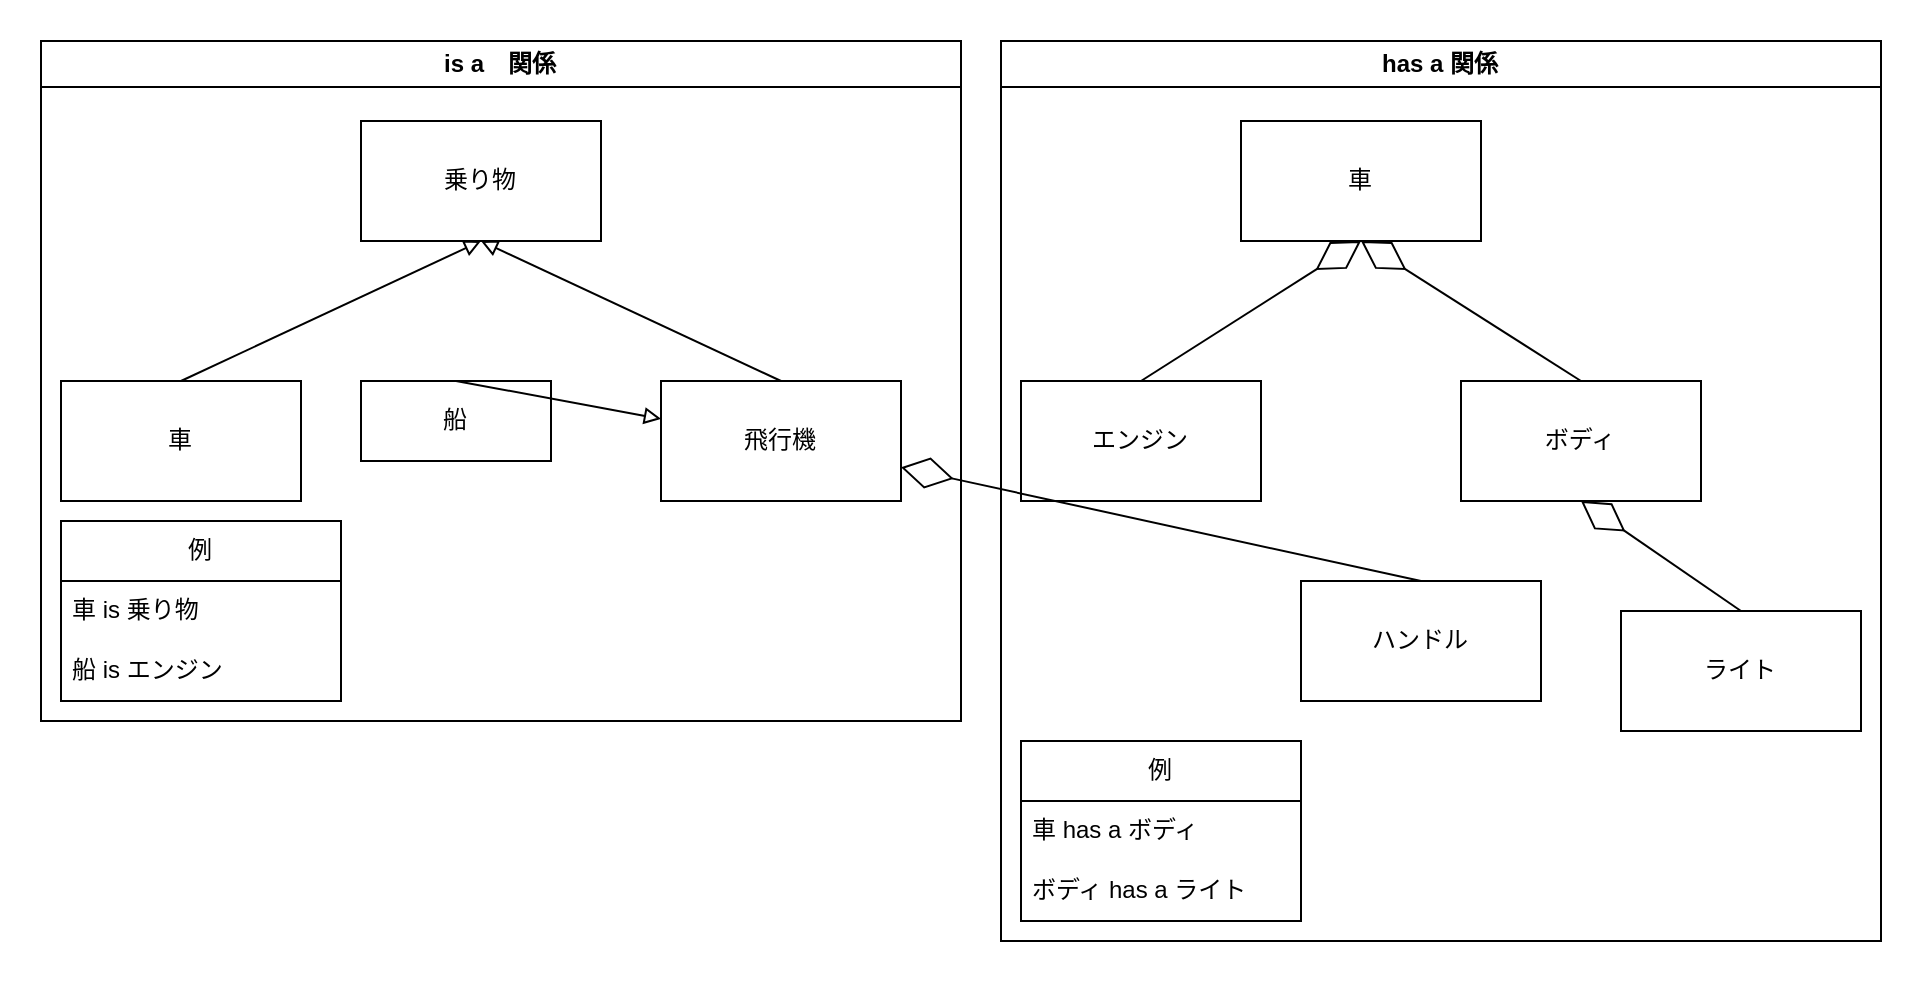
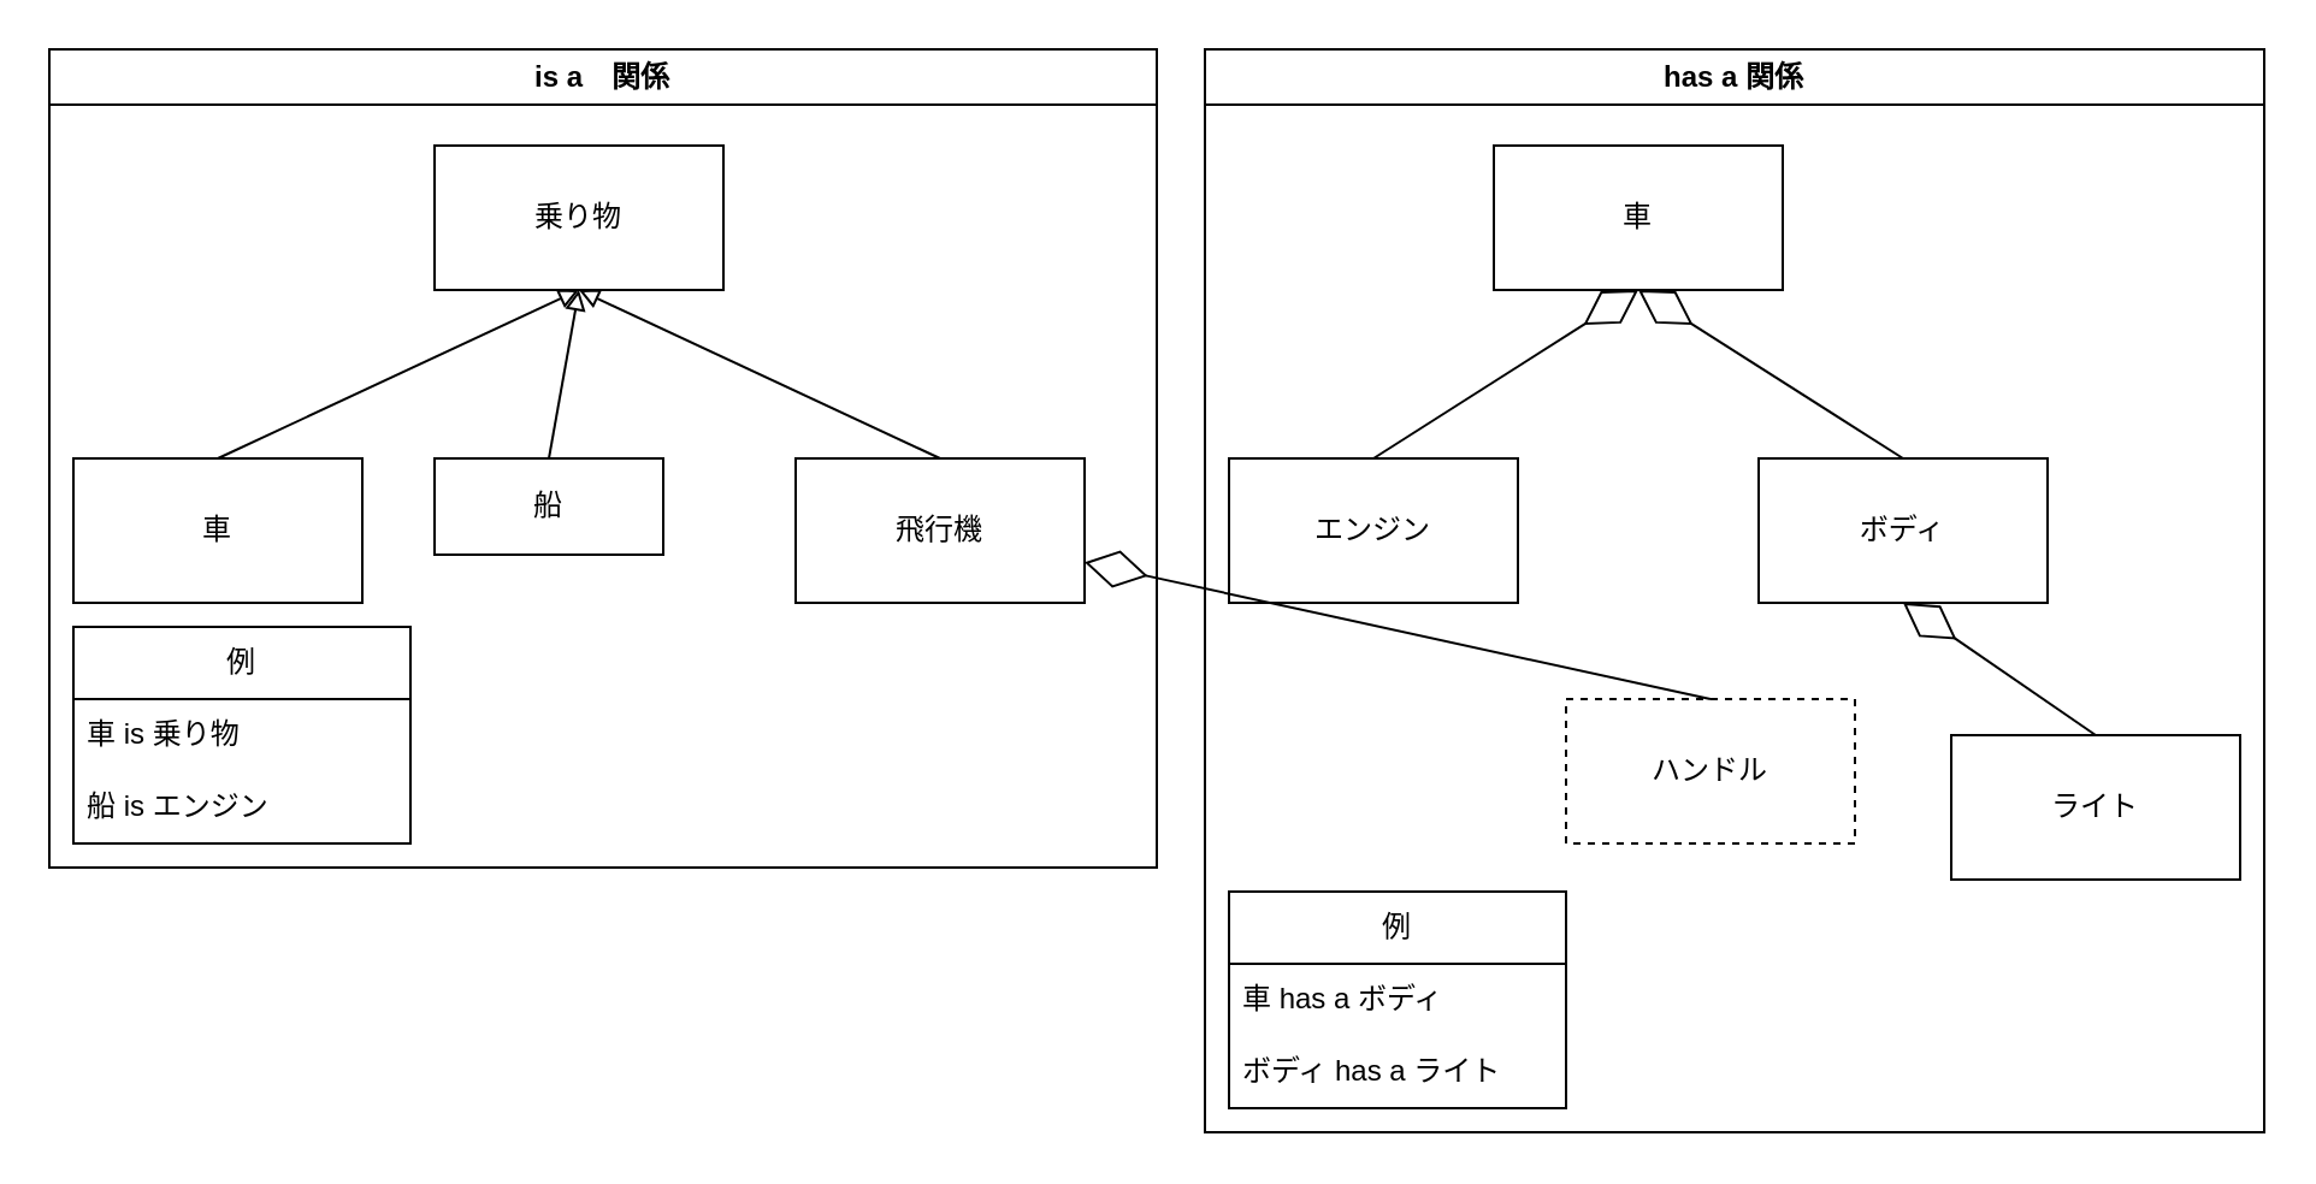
- <mxCell id="15" value="" style="endArrow=block;html=1;rounded=0;exitX=0.5;exitY=0;exitDx=0;exitDy=0;endFill=0;" edge="1" parent="1" source="13" target="12"><mxGeometry width="50" height="50" relative="1" as="geometry"><mxPoint x="200" y="210" as="sourcePoint" /><mxPoint x="350" y="140" as="targetPoint" /></mxGeometry></mxCell>
+ <mxCell id="15" value="" style="endArrow=block;html=1;rounded=0;exitX=0.5;exitY=0;exitDx=0;exitDy=0;entryX=0.5;entryY=1;entryDx=0;entryDy=0;endFill=0;" edge="1" parent="1" source="13" target="10"><mxGeometry width="50" height="50" relative="1" as="geometry"><mxPoint x="200" y="210" as="sourcePoint" /><mxPoint x="350" y="140" as="targetPoint" /></mxGeometry></mxCell>
- <mxCell id="20" value="ハンドル" style="rounded=0;whiteSpace=wrap;html=1;" vertex="1" parent="1"><mxGeometry x="650" y="290" width="120" height="60" as="geometry" /></mxCell>
+ <mxCell id="20" value="ハンドル" style="rounded=0;whiteSpace=wrap;html=1;dashed=1;" vertex="1" parent="1"><mxGeometry x="650" y="290" width="120" height="60" as="geometry" /></mxCell>
